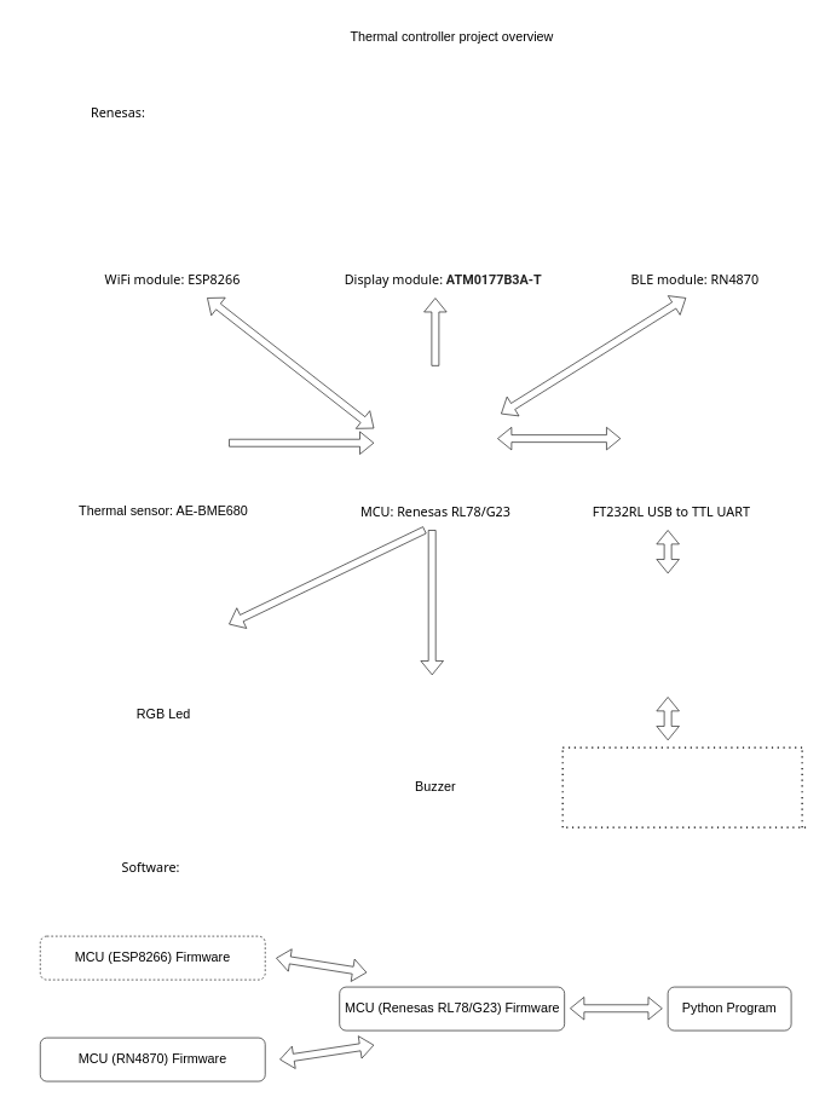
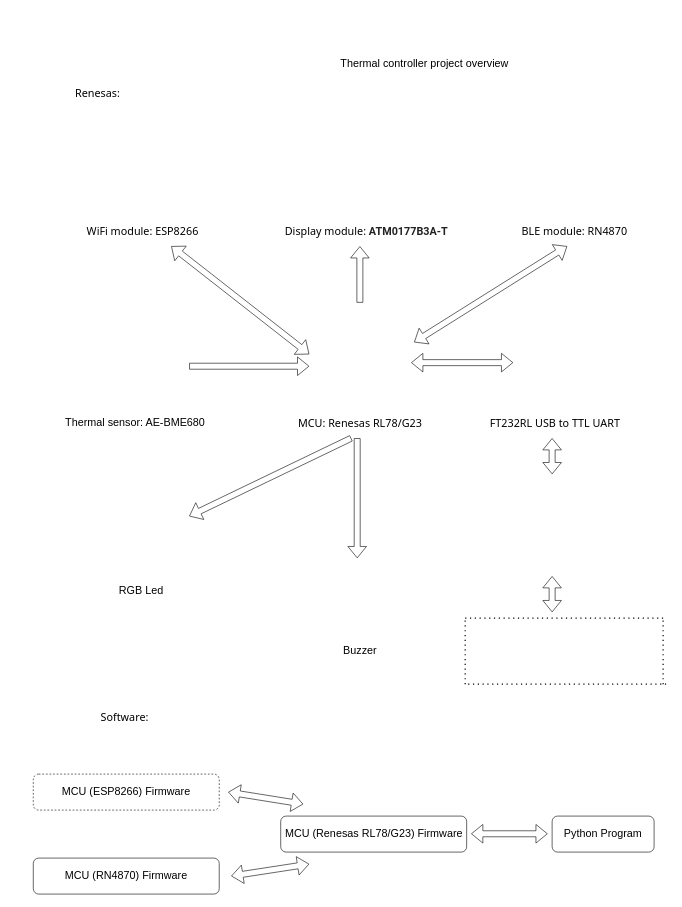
- <mxCell id="2" value="&lt;font style=&quot;font-size: 18px;&quot;&gt;Thermal controller project overview&lt;/font&gt;" style="text;strokeColor=none;align=center;fillColor=none;html=1;verticalAlign=middle;whiteSpace=wrap;rounded=0;" vertex="1" parent="1"><mxGeometry x="355" y="20" width="535" height="60" as="geometry" /></mxCell>
+ <mxCell id="2" value="&lt;font style=&quot;font-size: 18px;&quot;&gt;Thermal controller project overview&lt;/font&gt;" style="text;strokeColor=none;align=center;fillColor=none;html=1;verticalAlign=middle;whiteSpace=wrap;rounded=0;" vertex="1" parent="1"><mxGeometry x="440" y="75" width="535" height="60" as="geometry" /></mxCell>
- <mxCell id="29" value="&lt;span style=&quot;text-align: left;&quot;&gt;&lt;font style=&quot;font-size: 18px;&quot;&gt;RGB Led&lt;/font&gt;&lt;/span&gt;" style="text;html=1;align=center;verticalAlign=middle;whiteSpace=wrap;rounded=0;" vertex="1" parent="1"><mxGeometry x="105" y="970" width="240" height="30" as="geometry" /></mxCell>
+ <mxCell id="29" value="&lt;span style=&quot;text-align: left;&quot;&gt;&lt;font style=&quot;font-size: 18px;&quot;&gt;RGB Led&lt;/font&gt;&lt;/span&gt;" style="text;html=1;align=center;verticalAlign=middle;whiteSpace=wrap;rounded=0;" vertex="1" parent="1"><mxGeometry x="115" y="970" width="240" height="30" as="geometry" /></mxCell>
